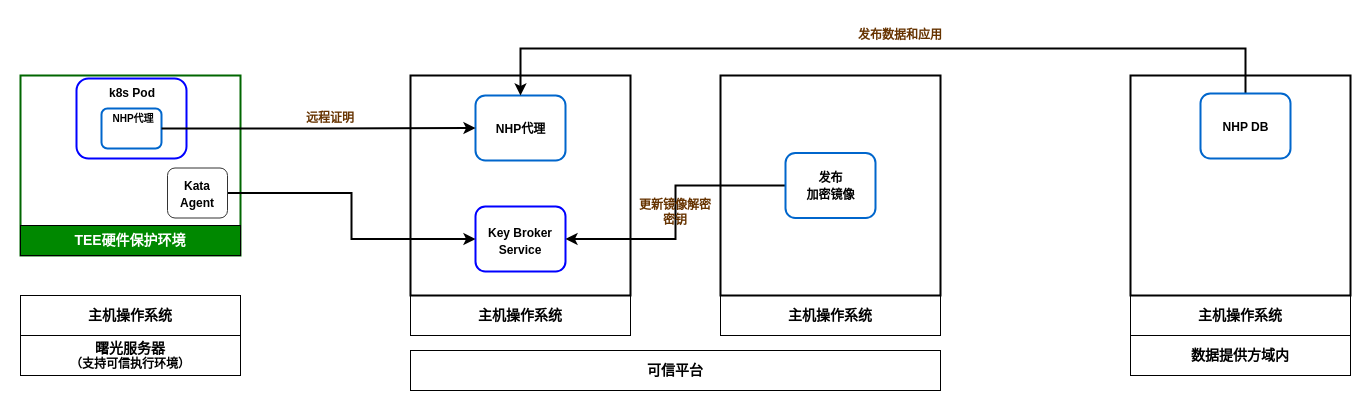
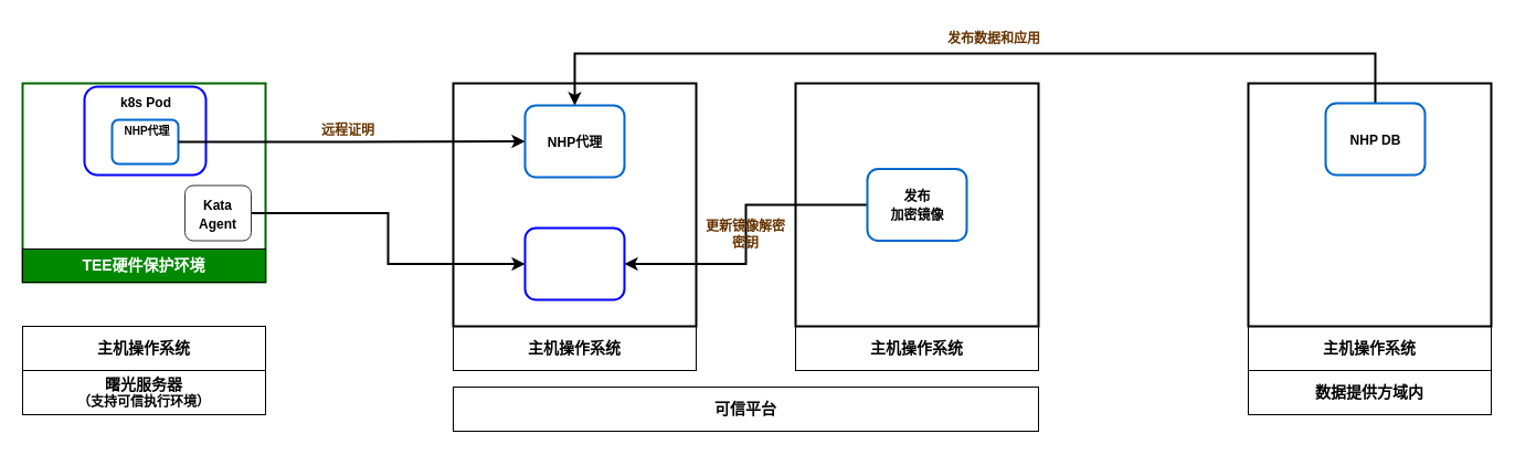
- <mxCell id="28" value="&lt;font style=&quot;font-size: 12px; color: rgb(102, 51, 0);&quot;&gt;&lt;b style=&quot;&quot;&gt;远程证明&lt;/b&gt;&lt;/font&gt;" style="text;html=1;align=center;verticalAlign=middle;whiteSpace=wrap;rounded=0;" vertex="1" parent="1"><mxGeometry x="295" y="103" width="70" height="30" as="geometry" /></mxCell>
+ <mxCell id="28" value="&lt;font style=&quot;font-size: 12px; color: rgb(102, 51, 0);&quot;&gt;&lt;b style=&quot;&quot;&gt;远程证明&lt;/b&gt;&lt;/font&gt;" style="text;html=1;align=center;verticalAlign=middle;whiteSpace=wrap;rounded=0;" vertex="1" parent="1"><mxGeometry x="280" y="103" width="70" height="30" as="geometry" /></mxCell>
- <mxCell id="18" value="&lt;b&gt;&lt;font style=&quot;font-size: 12px;&quot;&gt;Key Broker Service&lt;/font&gt;&lt;/b&gt;" style="text;html=1;align=center;verticalAlign=middle;whiteSpace=wrap;rounded=1;fontSize=14;" vertex="1" parent="1"><mxGeometry x="485" y="225" width="70" height="30" as="geometry" /></mxCell>
